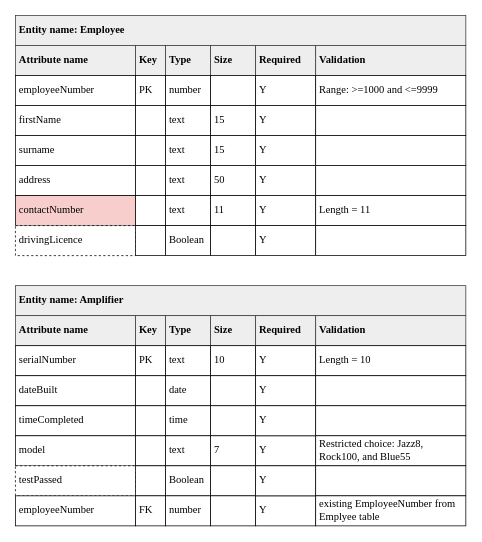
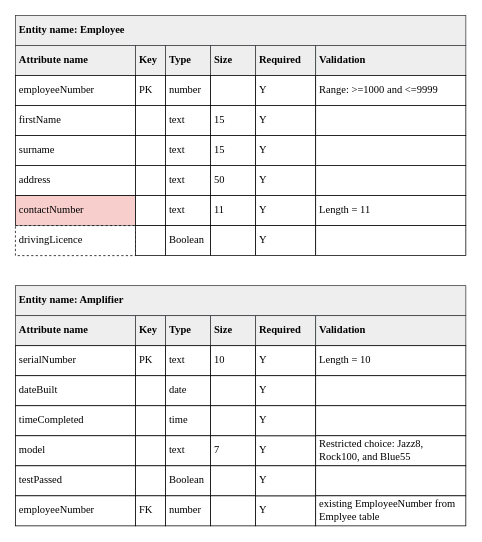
- <mxCell id="70" value="testPassed" style="rounded=0;whiteSpace=wrap;html=1;align=left;fontFamily=Trebuchet MS;fontSize=14;spacing=5;dashed=1;" parent="1" vertex="1"><mxGeometry x="20" y="620" width="160" height="40" as="geometry" /></mxCell>
+ <mxCell id="70" value="testPassed" style="rounded=0;whiteSpace=wrap;html=1;align=left;fontFamily=Trebuchet MS;fontSize=14;spacing=5;" parent="1" vertex="1"><mxGeometry x="20" y="620" width="160" height="40" as="geometry" /></mxCell>
